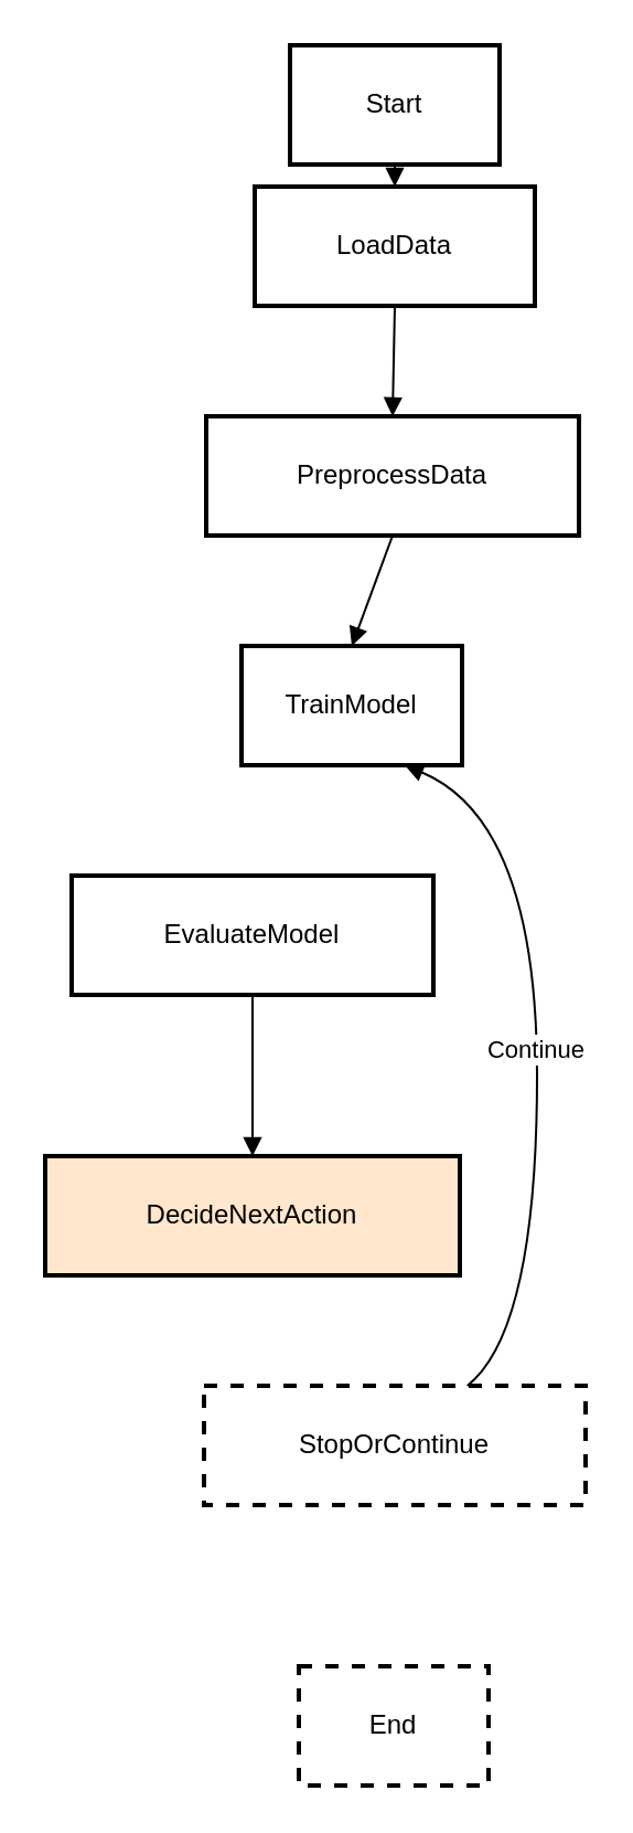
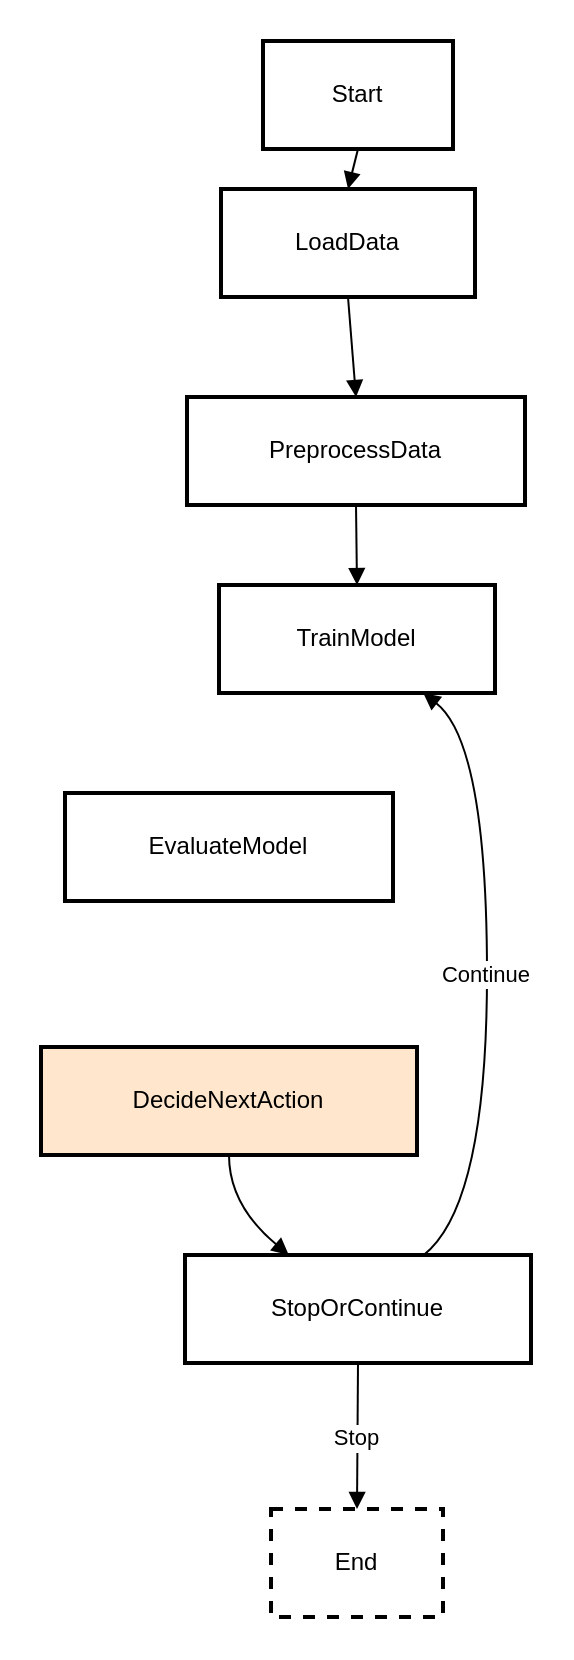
- <mxCell id="3" value="LoadData" style="whiteSpace=wrap;strokeWidth=2;" vertex="1" parent="1"><mxGeometry x="115" y="84" width="127" height="54" as="geometry" /></mxCell>
+ <mxCell id="3" value="LoadData" style="whiteSpace=wrap;strokeWidth=2;" vertex="1" parent="1"><mxGeometry x="110" y="94" width="127" height="54" as="geometry" /></mxCell>
- <mxCell id="4" value="PreprocessData" style="whiteSpace=wrap;strokeWidth=2;" vertex="1" parent="1"><mxGeometry x="93" y="188" width="169" height="54" as="geometry" /></mxCell>
+ <mxCell id="4" value="PreprocessData" style="whiteSpace=wrap;strokeWidth=2;" vertex="1" parent="1"><mxGeometry x="93" y="198" width="169" height="54" as="geometry" /></mxCell>
- <mxCell id="5" value="TrainModel" style="whiteSpace=wrap;strokeWidth=2;" vertex="1" parent="1"><mxGeometry x="109" y="292" width="100" height="54" as="geometry" /></mxCell>
+ <mxCell id="5" value="TrainModel" style="whiteSpace=wrap;strokeWidth=2;" vertex="1" parent="1"><mxGeometry x="109" y="292" width="138" height="54" as="geometry" /></mxCell>
- <mxCell id="13" value="" style="curved=1;startArrow=none;endArrow=block;exitX=0.5;exitY=1;entryX=0.5;entryY=0;" edge="1" parent="1" source="6" target="7"><mxGeometry relative="1" as="geometry"><Array as="points" /></mxGeometry></mxCell>
+ <mxCell id="14" value="" style="curved=1;startArrow=none;endArrow=block;exitX=0.5;exitY=1;entryX=0.3;entryY=0;" edge="1" parent="1" source="7" target="8"><mxGeometry relative="1" as="geometry"><Array as="points"><mxPoint x="114" y="602" /></Array></mxGeometry></mxCell>
- <mxCell id="8" value="StopOrContinue" style="whiteSpace=wrap;strokeWidth=2;dashed=1;" vertex="1" parent="1"><mxGeometry x="92" y="627" width="173" height="54" as="geometry" /></mxCell>
+ <mxCell id="8" value="StopOrContinue" style="whiteSpace=wrap;strokeWidth=2;" vertex="1" parent="1"><mxGeometry x="92" y="627" width="173" height="54" as="geometry" /></mxCell>
+ <mxCell id="15" value="Stop" style="curved=1;startArrow=none;endArrow=block;exitX=0.5;exitY=1;entryX=0.5;entryY=0;" edge="1" parent="1" source="8" target="9"><mxGeometry relative="1" as="geometry"><Array as="points" /></mxGeometry></mxCell>
